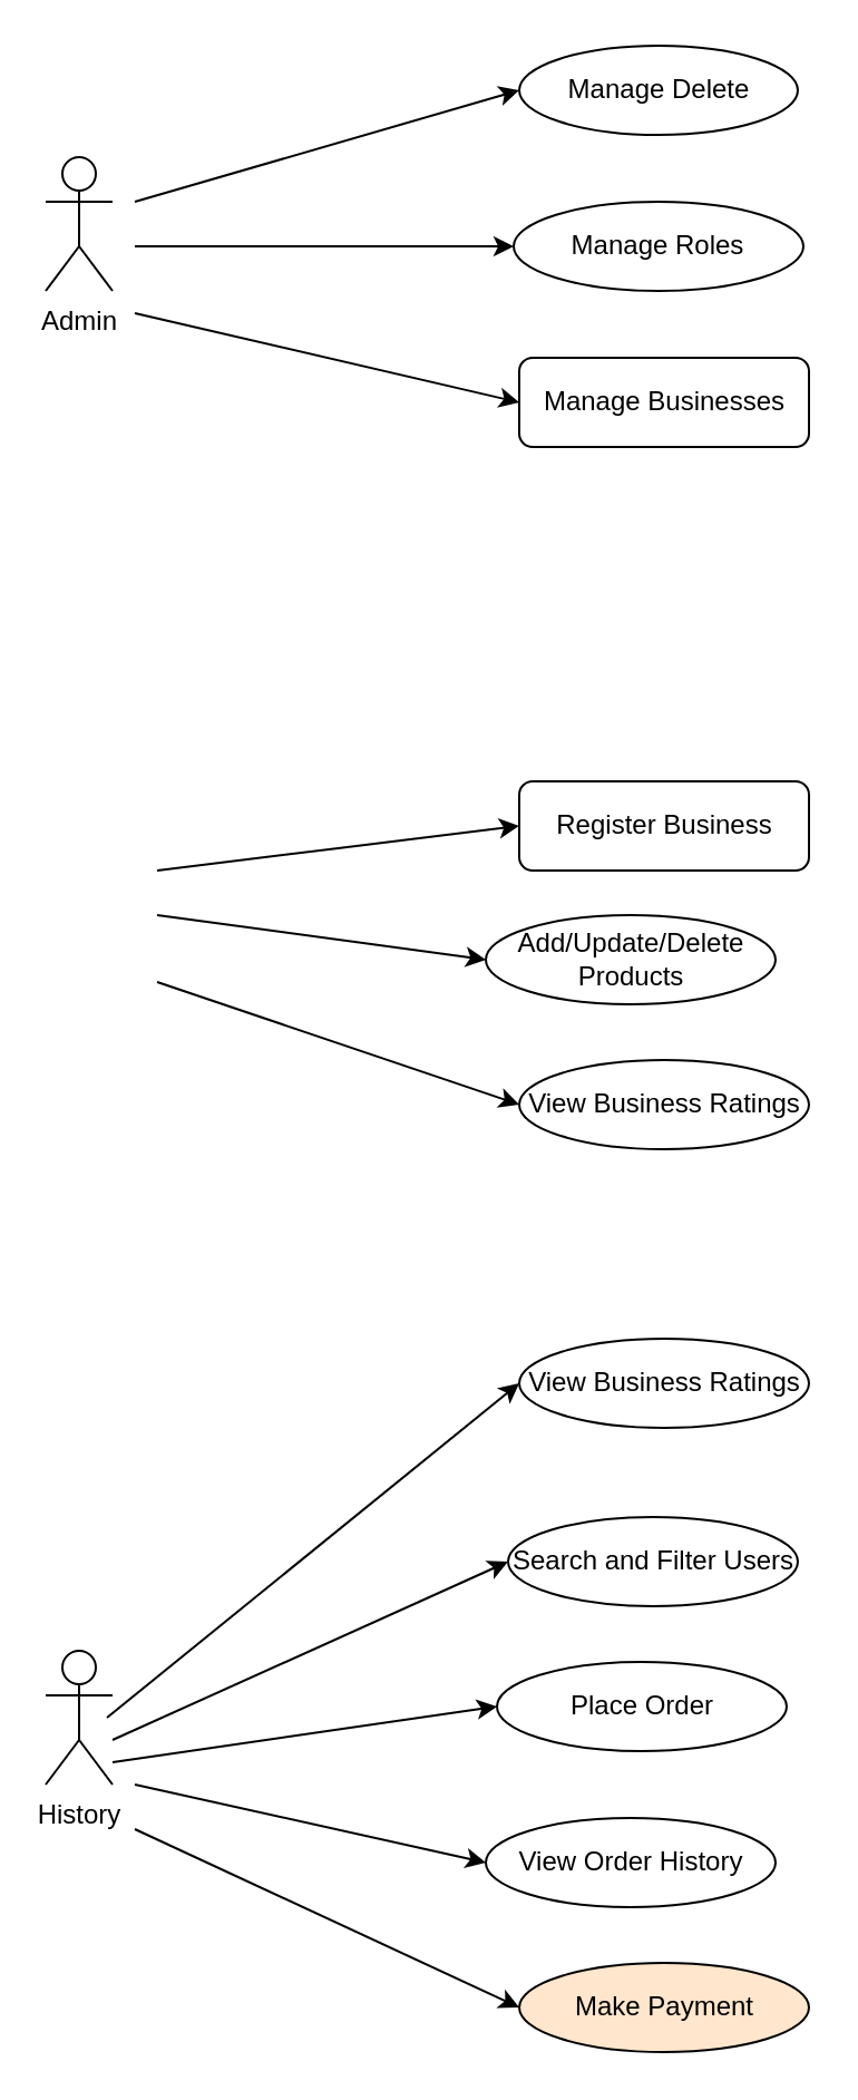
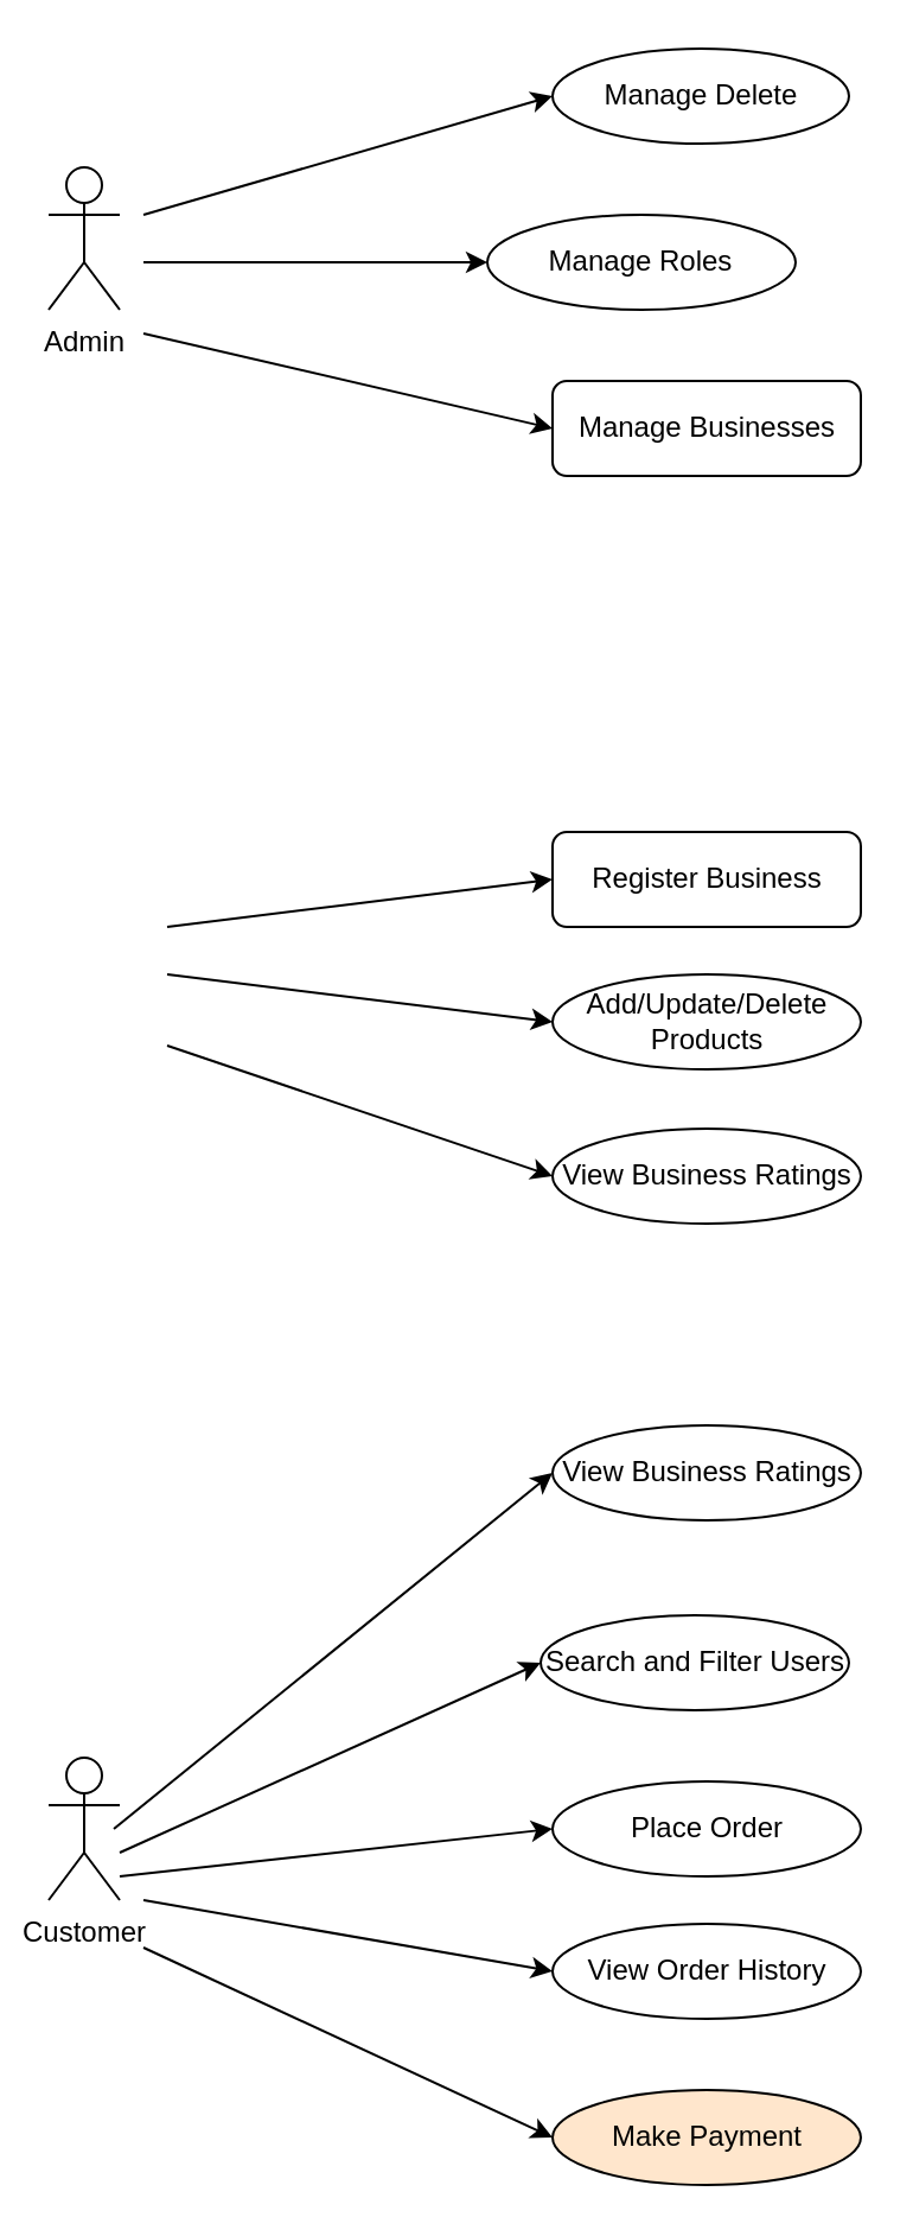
- <mxCell id="4" value="Manage Roles" style="ellipse;whiteSpace=wrap;html=1;" vertex="1" parent="1"><mxGeometry x="230" y="90" width="130" height="40" as="geometry" /></mxCell>
+ <mxCell id="4" value="Manage Roles" style="ellipse;whiteSpace=wrap;html=1;" vertex="1" parent="1"><mxGeometry x="205" y="90" width="130" height="40" as="geometry" /></mxCell>
- <mxCell id="7" value="Add/Update/Delete Products" style="ellipse;whiteSpace=wrap;html=1;" vertex="1" parent="1"><mxGeometry x="217.5" y="410" width="130" height="40" as="geometry" /></mxCell>
+ <mxCell id="7" value="Add/Update/Delete Products" style="ellipse;whiteSpace=wrap;html=1;" vertex="1" parent="1"><mxGeometry x="232.5" y="410" width="130" height="40" as="geometry" /></mxCell>
- <mxCell id="17" value="Place Order" style="ellipse;whiteSpace=wrap;html=1;" vertex="1" parent="1"><mxGeometry x="222.5" y="745" width="130" height="40" as="geometry" /></mxCell>
+ <mxCell id="17" value="Place Order" style="ellipse;whiteSpace=wrap;html=1;" vertex="1" parent="1"><mxGeometry x="232.5" y="750" width="130" height="40" as="geometry" /></mxCell>
- <mxCell id="10" value="History" style="shape=umlActor;verticalLabelPosition=bottom;verticalAlign=top;html=1;outlineConnect=0;" vertex="1" parent="1"><mxGeometry x="20" y="740" width="30" height="60" as="geometry" /></mxCell>
+ <mxCell id="10" value="Customer" style="shape=umlActor;verticalLabelPosition=bottom;verticalAlign=top;html=1;outlineConnect=0;" vertex="1" parent="1"><mxGeometry x="20" y="740" width="30" height="60" as="geometry" /></mxCell>
- <mxCell id="12" value="View Order History" style="ellipse;whiteSpace=wrap;html=1;" vertex="1" parent="1"><mxGeometry x="217.5" y="815" width="130" height="40" as="geometry" /></mxCell>
+ <mxCell id="12" value="View Order History" style="ellipse;whiteSpace=wrap;html=1;" vertex="1" parent="1"><mxGeometry x="232.5" y="810" width="130" height="40" as="geometry" /></mxCell>
